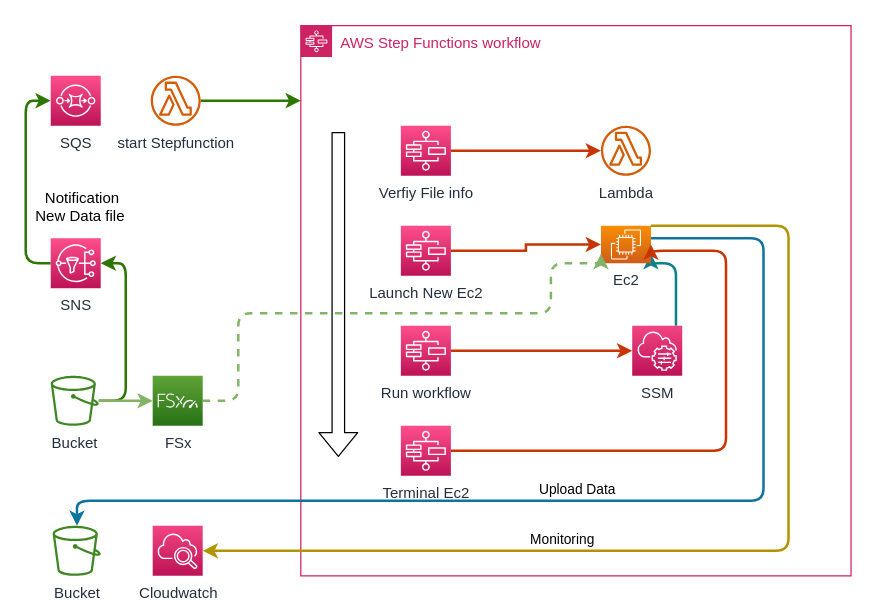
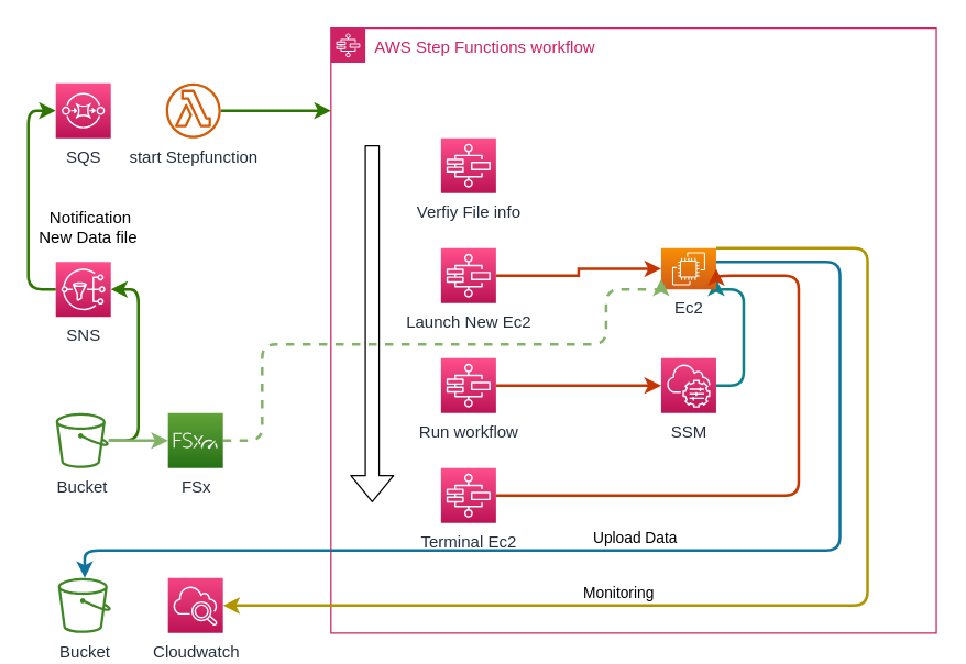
- <mxCell id="7" style="edgeStyle=orthogonalEdgeStyle;rounded=0;orthogonalLoop=1;jettySize=auto;html=1;fillColor=#fa6800;strokeColor=#C73500;strokeWidth=2;" parent="2" source="8" target="6" edge="1"><mxGeometry relative="1" as="geometry" /></mxCell>
- <mxCell id="6" value="Lambda" style="sketch=0;outlineConnect=0;fontColor=#232F3E;gradientColor=none;fillColor=#D45B07;strokeColor=none;dashed=0;verticalLabelPosition=bottom;verticalAlign=top;align=center;html=1;fontSize=12;fontStyle=0;aspect=fixed;pointerEvents=1;shape=mxgraph.aws4.lambda_function;" parent="2" vertex="1"><mxGeometry x="240" y="80" width="40" height="40" as="geometry" /></mxCell>
- <mxCell id="4" value="SSM" style="sketch=0;points=[[0,0,0],[0.25,0,0],[0.5,0,0],[0.75,0,0],[1,0,0],[0,1,0],[0.25,1,0],[0.5,1,0],[0.75,1,0],[1,1,0],[0,0.25,0],[0,0.5,0],[0,0.75,0],[1,0.25,0],[1,0.5,0],[1,0.75,0]];points=[[0,0,0],[0.25,0,0],[0.5,0,0],[0.75,0,0],[1,0,0],[0,1,0],[0.25,1,0],[0.5,1,0],[0.75,1,0],[1,1,0],[0,0.25,0],[0,0.5,0],[0,0.75,0],[1,0.25,0],[1,0.5,0],[1,0.75,0]];outlineConnect=0;fontColor=#232F3E;gradientColor=#F34482;gradientDirection=north;fillColor=#BC1356;strokeColor=#ffffff;dashed=0;verticalLabelPosition=bottom;verticalAlign=top;align=center;html=1;fontSize=12;fontStyle=0;aspect=fixed;shape=mxgraph.aws4.resourceIcon;resIcon=mxgraph.aws4.systems_manager;" parent="2" vertex="1"><mxGeometry x="265" y="240" width="40" height="40" as="geometry" /></mxCell>
+ <mxCell id="4" value="SSM" style="sketch=0;points=[[0,0,0],[0.25,0,0],[0.5,0,0],[0.75,0,0],[1,0,0],[0,1,0],[0.25,1,0],[0.5,1,0],[0.75,1,0],[1,1,0],[0,0.25,0],[0,0.5,0],[0,0.75,0],[1,0.25,0],[1,0.5,0],[1,0.75,0]];points=[[0,0,0],[0.25,0,0],[0.5,0,0],[0.75,0,0],[1,0,0],[0,1,0],[0.25,1,0],[0.5,1,0],[0.75,1,0],[1,1,0],[0,0.25,0],[0,0.5,0],[0,0.75,0],[1,0.25,0],[1,0.5,0],[1,0.75,0]];outlineConnect=0;fontColor=#232F3E;gradientColor=#F34482;gradientDirection=north;fillColor=#BC1356;strokeColor=#ffffff;dashed=0;verticalLabelPosition=bottom;verticalAlign=top;align=center;html=1;fontSize=12;fontStyle=0;aspect=fixed;shape=mxgraph.aws4.resourceIcon;resIcon=mxgraph.aws4.systems_manager;" parent="2" vertex="1"><mxGeometry x="240" y="240" width="40" height="40" as="geometry" /></mxCell>
